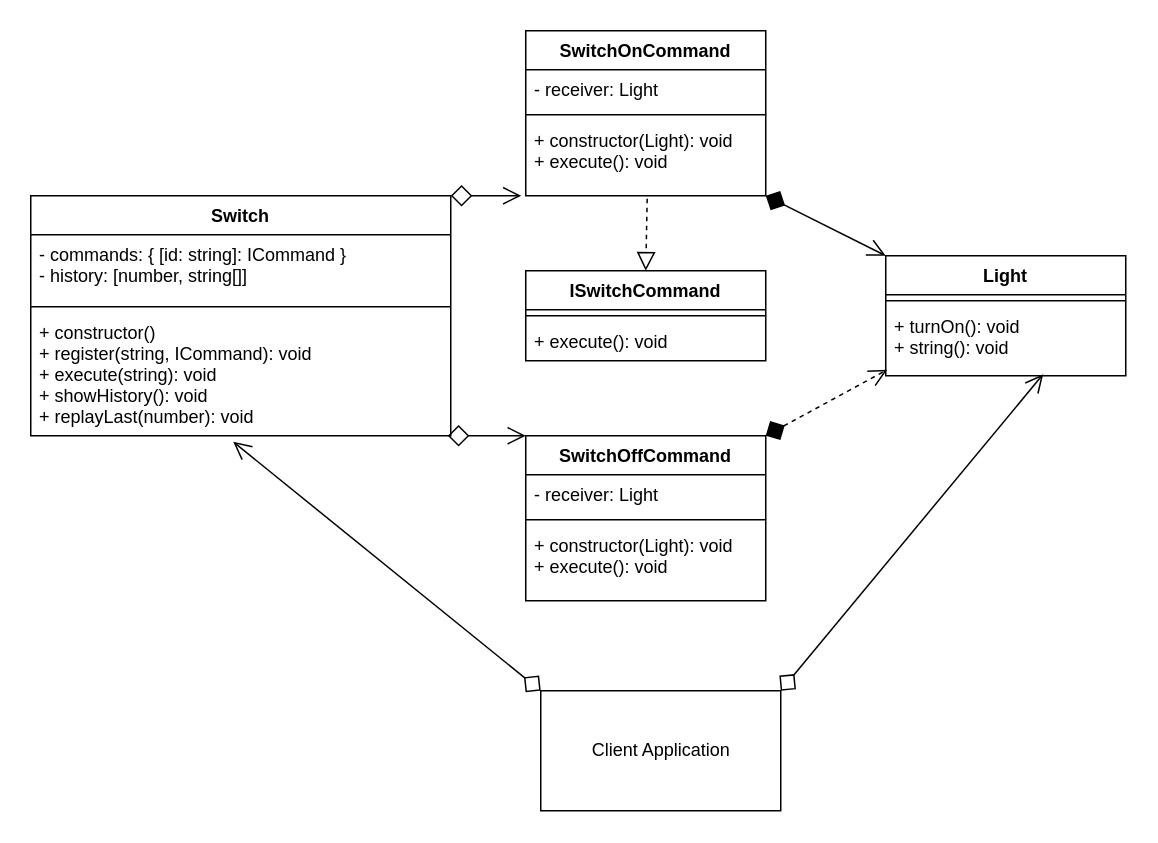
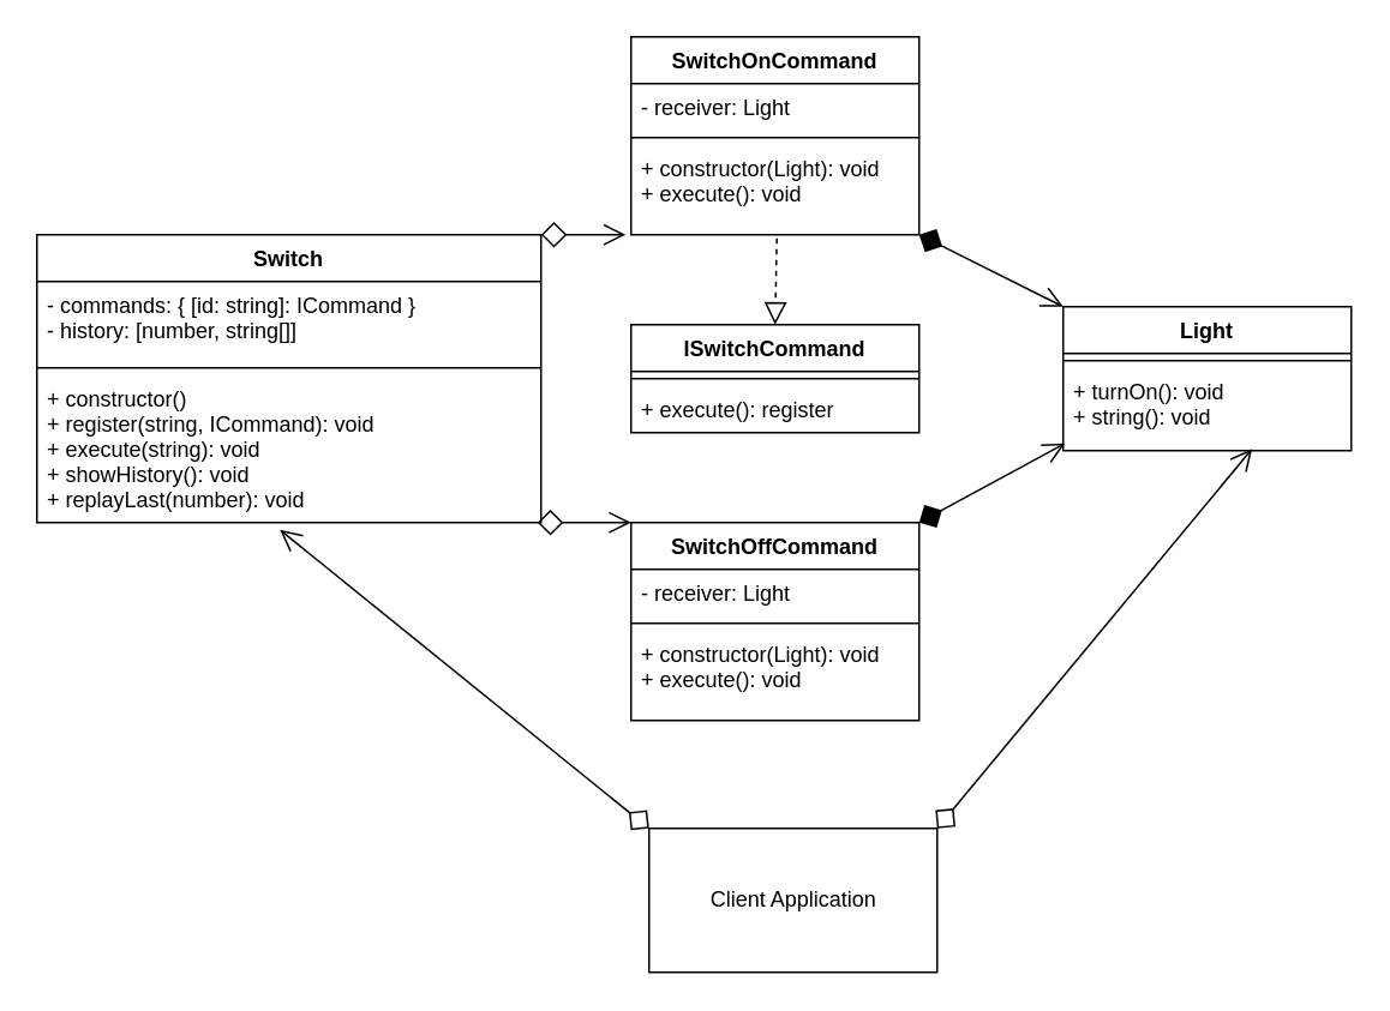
- <mxCell id="12" value="+ execute(): void" style="text;strokeColor=none;fillColor=none;align=left;verticalAlign=top;spacingLeft=4;spacingRight=4;overflow=hidden;rotatable=0;points=[[0,0.5],[1,0.5]];portConstraint=eastwest;" vertex="1" parent="10"><mxGeometry y="34" width="160" height="26" as="geometry" /></mxCell>
+ <mxCell id="12" value="+ execute(): register" style="text;strokeColor=none;fillColor=none;align=left;verticalAlign=top;spacingLeft=4;spacingRight=4;overflow=hidden;rotatable=0;points=[[0,0.5],[1,0.5]];portConstraint=eastwest;" vertex="1" parent="10"><mxGeometry y="34" width="160" height="26" as="geometry" /></mxCell>
- <mxCell id="25" value="" style="html=1;verticalAlign=bottom;startArrow=diamond;startFill=1;endArrow=open;startSize=12;endSize=10;exitX=1;exitY=0;exitDx=0;exitDy=0;entryX=0.006;entryY=0.913;entryDx=0;entryDy=0;endFill=0;entryPerimeter=0;dashed=1;" edge="1" parent="1" source="13" target="19"><mxGeometry width="80" relative="1" as="geometry"><mxPoint x="522.08" y="143" as="sourcePoint" /><mxPoint x="600" y="180" as="targetPoint" /></mxGeometry></mxCell>
+ <mxCell id="25" value="" style="html=1;verticalAlign=bottom;startArrow=diamond;startFill=1;endArrow=open;startSize=12;endSize=10;exitX=1;exitY=0;exitDx=0;exitDy=0;entryX=0.006;entryY=0.913;entryDx=0;entryDy=0;endFill=0;entryPerimeter=0;" edge="1" parent="1" source="13" target="19"><mxGeometry width="80" relative="1" as="geometry"><mxPoint x="522.08" y="143" as="sourcePoint" /><mxPoint x="600" y="180" as="targetPoint" /></mxGeometry></mxCell>
